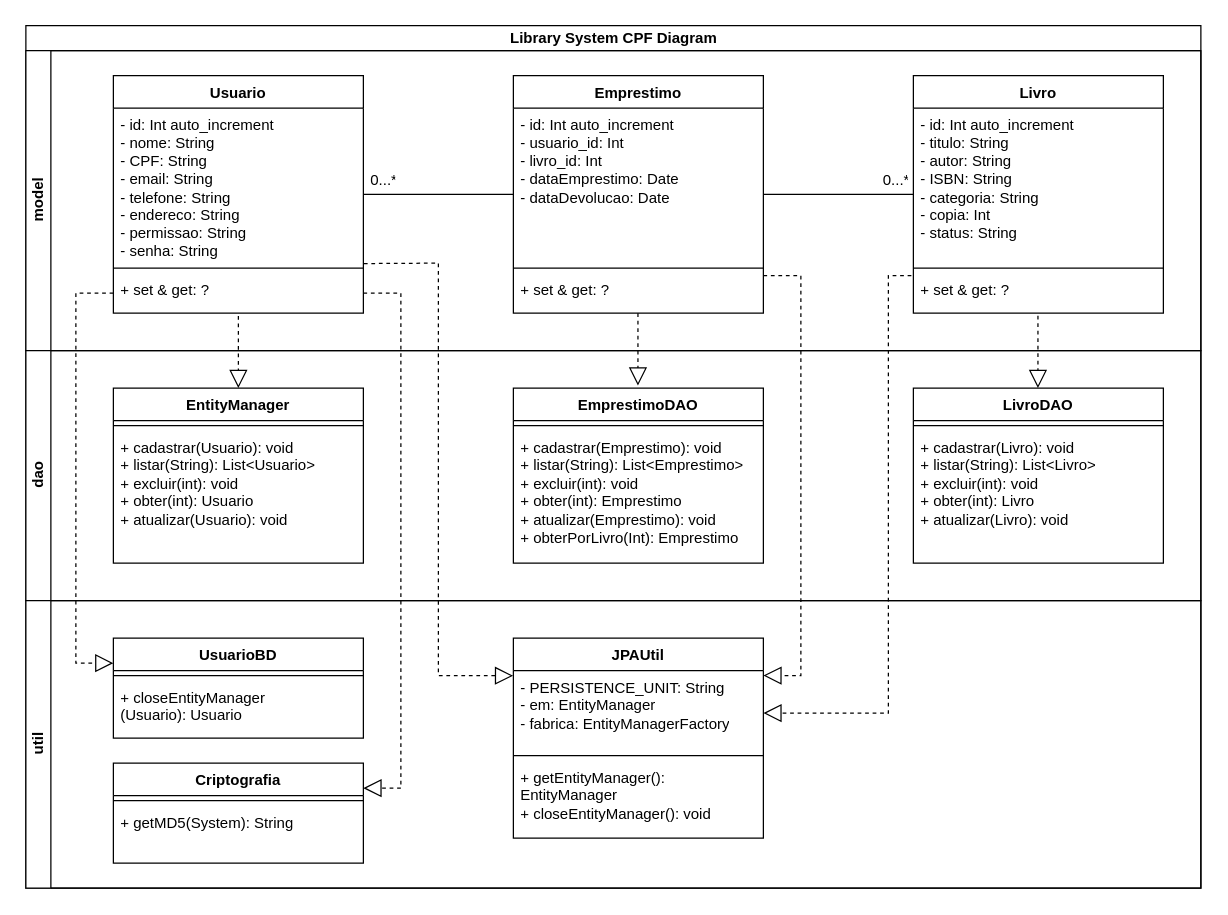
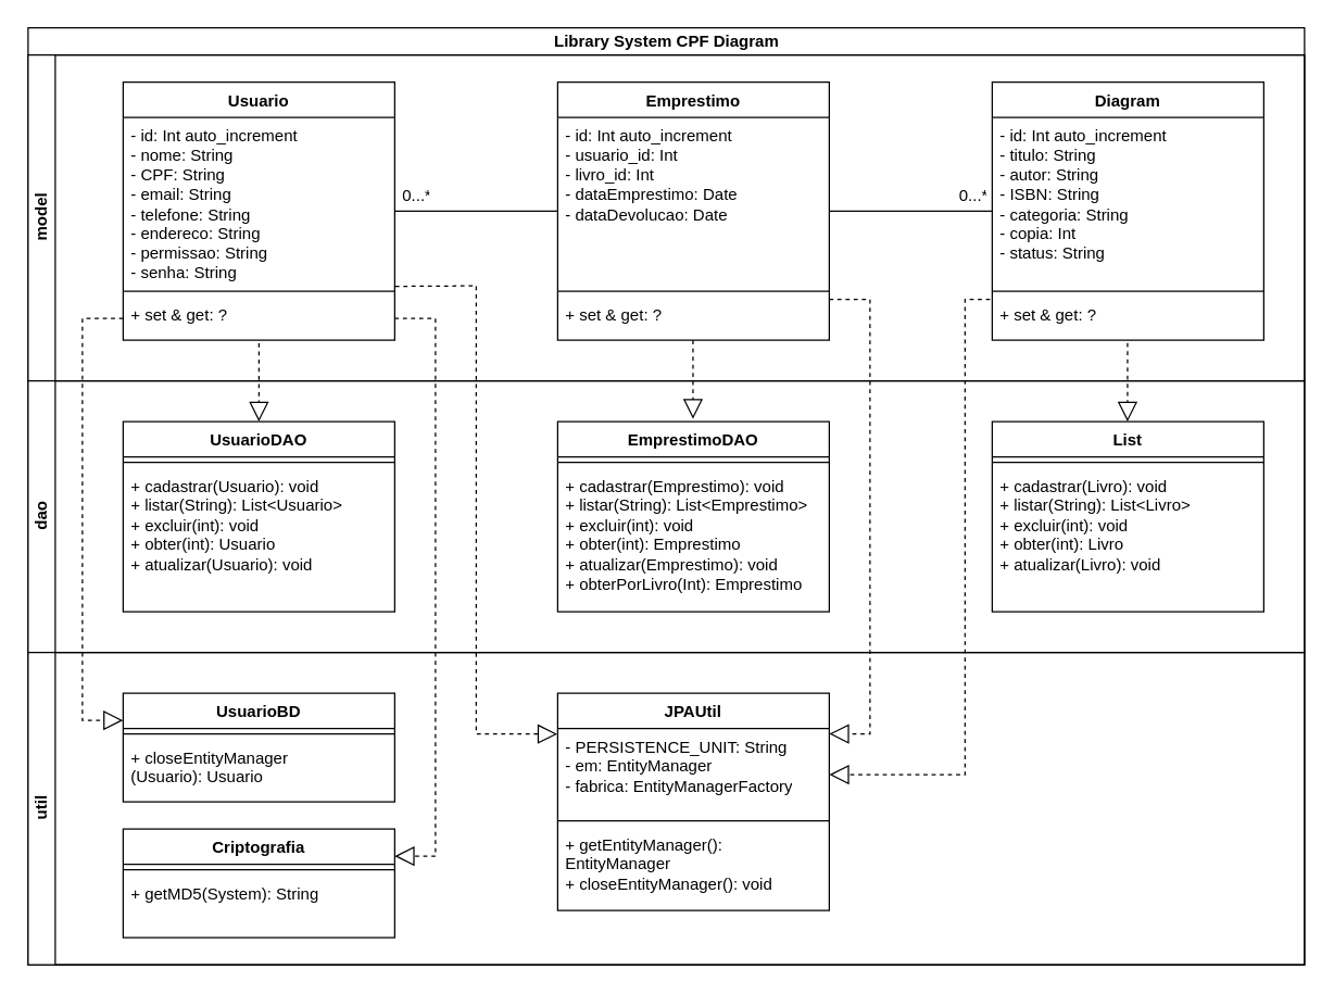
- <mxCell id="6" value="Livro" style="swimlane;fontStyle=1;align=center;verticalAlign=top;childLayout=stackLayout;horizontal=1;startSize=26;horizontalStack=0;resizeParent=1;resizeParentMax=0;resizeLast=0;collapsible=1;marginBottom=0;whiteSpace=wrap;html=1;" vertex="1" parent="1"><mxGeometry x="730" y="60" width="200" height="190" as="geometry" /></mxCell>
+ <mxCell id="6" value="Diagram" style="swimlane;fontStyle=1;align=center;verticalAlign=top;childLayout=stackLayout;horizontal=1;startSize=26;horizontalStack=0;resizeParent=1;resizeParentMax=0;resizeLast=0;collapsible=1;marginBottom=0;whiteSpace=wrap;html=1;" vertex="1" parent="1"><mxGeometry x="730" y="60" width="200" height="190" as="geometry" /></mxCell>
- <mxCell id="17" value="EntityManager" style="swimlane;fontStyle=1;align=center;verticalAlign=top;childLayout=stackLayout;horizontal=1;startSize=26;horizontalStack=0;resizeParent=1;resizeParentMax=0;resizeLast=0;collapsible=1;marginBottom=0;whiteSpace=wrap;html=1;" vertex="1" parent="1"><mxGeometry x="90" y="310" width="200" height="140" as="geometry" /></mxCell>
+ <mxCell id="17" value="UsuarioDAO" style="swimlane;fontStyle=1;align=center;verticalAlign=top;childLayout=stackLayout;horizontal=1;startSize=26;horizontalStack=0;resizeParent=1;resizeParentMax=0;resizeLast=0;collapsible=1;marginBottom=0;whiteSpace=wrap;html=1;" vertex="1" parent="1"><mxGeometry x="90" y="310" width="200" height="140" as="geometry" /></mxCell>
- <mxCell id="14" value="LivroDAO" style="swimlane;fontStyle=1;align=center;verticalAlign=top;childLayout=stackLayout;horizontal=1;startSize=26;horizontalStack=0;resizeParent=1;resizeParentMax=0;resizeLast=0;collapsible=1;marginBottom=0;whiteSpace=wrap;html=1;" vertex="1" parent="1"><mxGeometry x="730" y="310" width="200" height="140" as="geometry" /></mxCell>
+ <mxCell id="14" value="List" style="swimlane;fontStyle=1;align=center;verticalAlign=top;childLayout=stackLayout;horizontal=1;startSize=26;horizontalStack=0;resizeParent=1;resizeParentMax=0;resizeLast=0;collapsible=1;marginBottom=0;whiteSpace=wrap;html=1;" vertex="1" parent="1"><mxGeometry x="730" y="310" width="200" height="140" as="geometry" /></mxCell>
